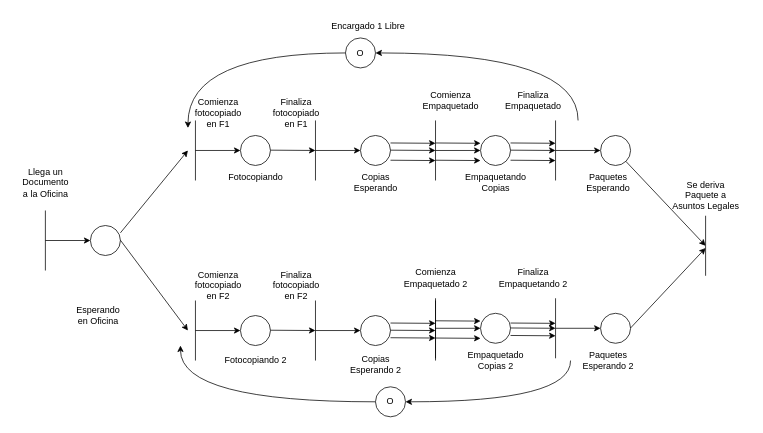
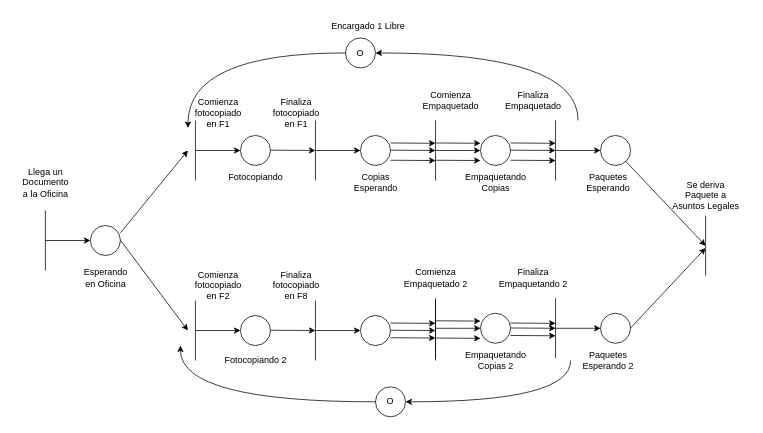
- <mxCell id="27" value="Finaliza&lt;div&gt;fotocopiado&lt;/div&gt;&lt;div&gt;en F2&lt;/div&gt;" style="text;html=1;align=center;verticalAlign=middle;resizable=0;points=[];autosize=1;strokeColor=none;fillColor=none;" parent="1" vertex="1"><mxGeometry x="349" y="350" width="90" height="60" as="geometry" /></mxCell>
+ <mxCell id="27" value="Finaliza&lt;div&gt;fotocopiado&lt;/div&gt;&lt;div&gt;en F8&lt;/div&gt;" style="text;html=1;align=center;verticalAlign=middle;resizable=0;points=[];autosize=1;strokeColor=none;fillColor=none;" parent="1" vertex="1"><mxGeometry x="349" y="350" width="90" height="60" as="geometry" /></mxCell>
- <mxCell id="9" value="Esperando&lt;div&gt;en Oficina&lt;/div&gt;" style="text;html=1;align=center;verticalAlign=middle;resizable=0;points=[];autosize=1;strokeColor=none;fillColor=none;" parent="1" vertex="1"><mxGeometry x="90" y="400" width="80" height="40" as="geometry" /></mxCell>
+ <mxCell id="9" value="Esperando&lt;div&gt;en Oficina&lt;/div&gt;" style="text;html=1;align=center;verticalAlign=middle;resizable=0;points=[];autosize=1;strokeColor=none;fillColor=none;" parent="1" vertex="1"><mxGeometry x="100" y="350" width="80" height="40" as="geometry" /></mxCell>
- <mxCell id="69" value="Empaquetado&lt;div&gt;Copias 2&lt;/div&gt;" style="text;html=1;align=center;verticalAlign=middle;resizable=0;points=[];autosize=1;strokeColor=none;fillColor=none;" parent="1" vertex="1"><mxGeometry x="610" y="460" width="100" height="40" as="geometry" /></mxCell>
+ <mxCell id="69" value="Empaquetando&lt;div&gt;Copias 2&lt;/div&gt;" style="text;html=1;align=center;verticalAlign=middle;resizable=0;points=[];autosize=1;strokeColor=none;fillColor=none;" parent="1" vertex="1"><mxGeometry x="610" y="460" width="100" height="40" as="geometry" /></mxCell>
- <mxCell id="42" value="Copias&lt;div&gt;Esperando 2&lt;/div&gt;" style="text;html=1;align=center;verticalAlign=middle;resizable=0;points=[];autosize=1;strokeColor=none;fillColor=none;" parent="1" vertex="1"><mxGeometry x="455" y="465" width="90" height="40" as="geometry" /></mxCell>
